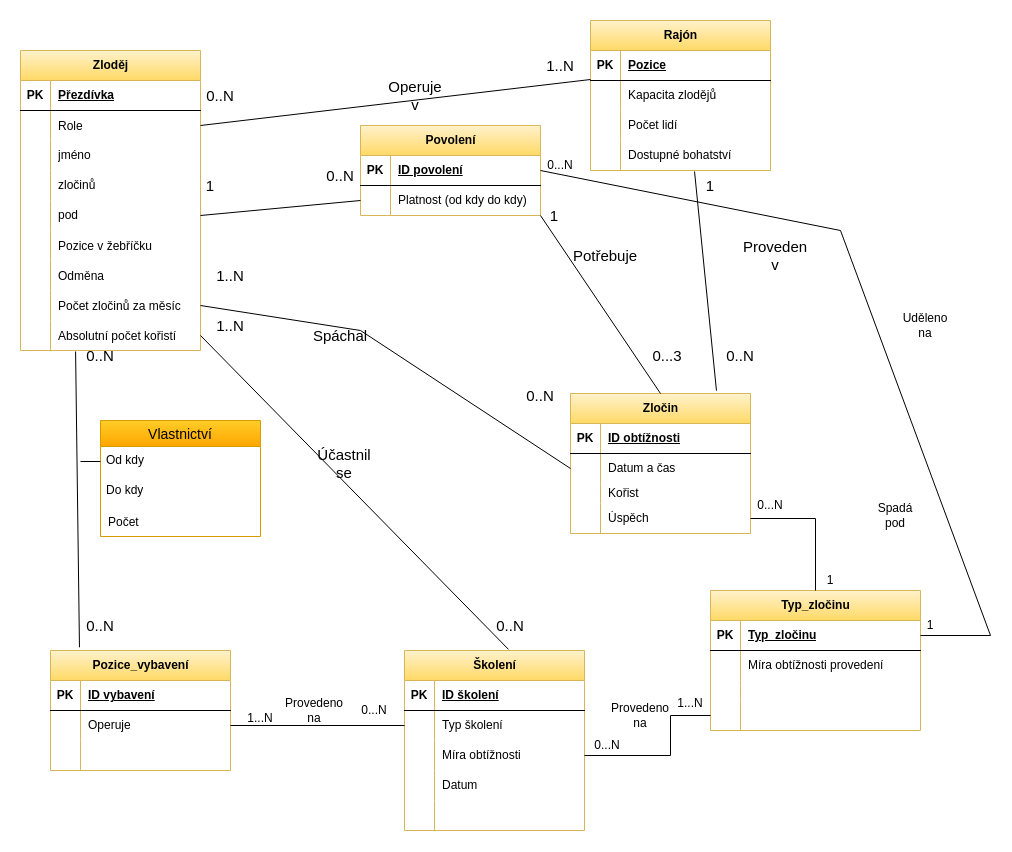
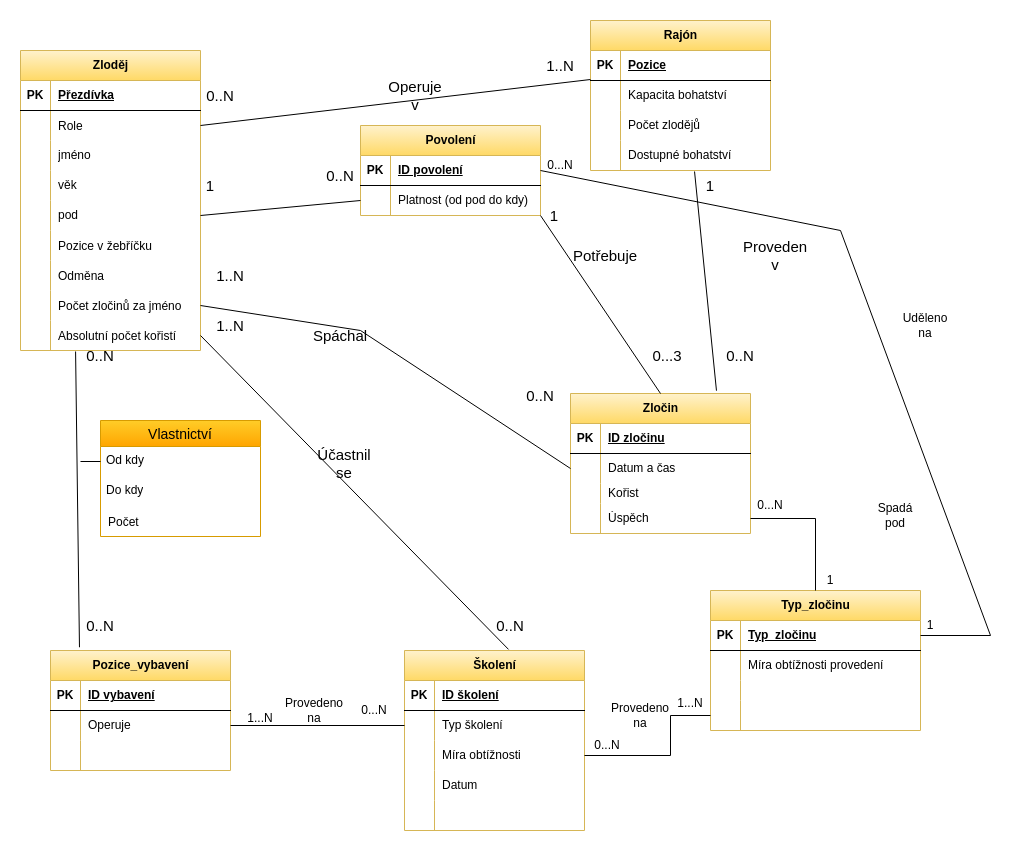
- <mxCell id="88" value="Kapacita zlodějů" style="shape=partialRectangle;connectable=0;fillColor=none;top=0;left=0;bottom=0;right=0;align=left;spacingLeft=6;overflow=hidden;whiteSpace=wrap;html=1;" parent="86" vertex="1"><mxGeometry x="30" width="150" height="30" as="geometry"><mxRectangle width="150" height="30" as="alternateBounds" /></mxGeometry></mxCell>
+ <mxCell id="88" value="Kapacita bohatství" style="shape=partialRectangle;connectable=0;fillColor=none;top=0;left=0;bottom=0;right=0;align=left;spacingLeft=6;overflow=hidden;whiteSpace=wrap;html=1;" parent="86" vertex="1"><mxGeometry x="30" width="150" height="30" as="geometry"><mxRectangle width="150" height="30" as="alternateBounds" /></mxGeometry></mxCell>
- <mxCell id="91" value="Počet lidí" style="shape=partialRectangle;connectable=0;fillColor=none;top=0;left=0;bottom=0;right=0;align=left;spacingLeft=6;overflow=hidden;whiteSpace=wrap;html=1;" parent="89" vertex="1"><mxGeometry x="30" width="150" height="30" as="geometry"><mxRectangle width="150" height="30" as="alternateBounds" /></mxGeometry></mxCell>
+ <mxCell id="91" value="Počet zlodějů" style="shape=partialRectangle;connectable=0;fillColor=none;top=0;left=0;bottom=0;right=0;align=left;spacingLeft=6;overflow=hidden;whiteSpace=wrap;html=1;" parent="89" vertex="1"><mxGeometry x="30" width="150" height="30" as="geometry"><mxRectangle width="150" height="30" as="alternateBounds" /></mxGeometry></mxCell>
- <mxCell id="14" value="zločinů" style="shape=partialRectangle;connectable=0;fillColor=none;top=0;left=0;bottom=0;right=0;align=left;spacingLeft=6;overflow=hidden;whiteSpace=wrap;html=1;" parent="12" vertex="1"><mxGeometry x="30" width="150" height="30" as="geometry"><mxRectangle width="150" height="30" as="alternateBounds" /></mxGeometry></mxCell>
+ <mxCell id="14" value="věk" style="shape=partialRectangle;connectable=0;fillColor=none;top=0;left=0;bottom=0;right=0;align=left;spacingLeft=6;overflow=hidden;whiteSpace=wrap;html=1;" parent="12" vertex="1"><mxGeometry x="30" width="150" height="30" as="geometry"><mxRectangle width="150" height="30" as="alternateBounds" /></mxGeometry></mxCell>
- <mxCell id="68" value="Platnost (od kdy do kdy)" style="shape=partialRectangle;connectable=0;fillColor=none;top=0;left=0;bottom=0;right=0;align=left;spacingLeft=6;overflow=hidden;whiteSpace=wrap;html=1;" parent="66" vertex="1"><mxGeometry x="30" width="150" height="30" as="geometry"><mxRectangle width="150" height="30" as="alternateBounds" /></mxGeometry></mxCell>
+ <mxCell id="68" value="Platnost (od pod do kdy)" style="shape=partialRectangle;connectable=0;fillColor=none;top=0;left=0;bottom=0;right=0;align=left;spacingLeft=6;overflow=hidden;whiteSpace=wrap;html=1;" parent="66" vertex="1"><mxGeometry x="30" width="150" height="30" as="geometry"><mxRectangle width="150" height="30" as="alternateBounds" /></mxGeometry></mxCell>
- <mxCell id="26" value="Počet zločinů za měsíc" style="shape=partialRectangle;connectable=0;fillColor=none;top=0;left=0;bottom=0;right=0;align=left;spacingLeft=6;overflow=hidden;" parent="24" vertex="1"><mxGeometry x="30" width="150" height="30" as="geometry"><mxRectangle width="150" height="30" as="alternateBounds" /></mxGeometry></mxCell>
+ <mxCell id="26" value="Počet zločinů za jméno" style="shape=partialRectangle;connectable=0;fillColor=none;top=0;left=0;bottom=0;right=0;align=left;spacingLeft=6;overflow=hidden;" parent="24" vertex="1"><mxGeometry x="30" width="150" height="30" as="geometry"><mxRectangle width="150" height="30" as="alternateBounds" /></mxGeometry></mxCell>
- <mxCell id="72" value="ID obtížnosti" style="shape=partialRectangle;connectable=0;fillColor=none;top=0;left=0;bottom=0;right=0;align=left;spacingLeft=6;fontStyle=5;overflow=hidden;whiteSpace=wrap;html=1;" parent="70" vertex="1"><mxGeometry x="30" width="150" height="30" as="geometry"><mxRectangle width="150" height="30" as="alternateBounds" /></mxGeometry></mxCell>
+ <mxCell id="72" value="ID zločinu" style="shape=partialRectangle;connectable=0;fillColor=none;top=0;left=0;bottom=0;right=0;align=left;spacingLeft=6;fontStyle=5;overflow=hidden;whiteSpace=wrap;html=1;" parent="70" vertex="1"><mxGeometry x="30" width="150" height="30" as="geometry"><mxRectangle width="150" height="30" as="alternateBounds" /></mxGeometry></mxCell>
